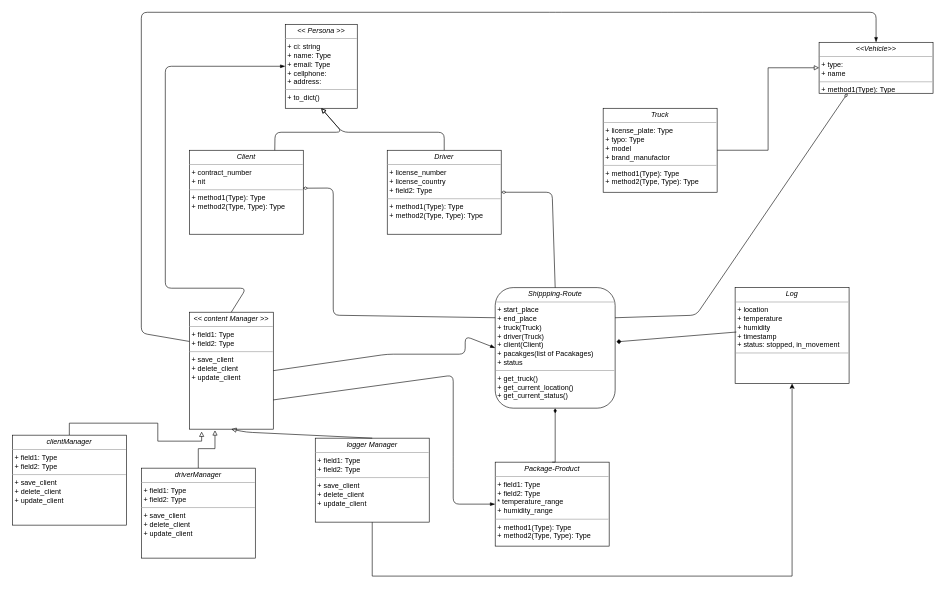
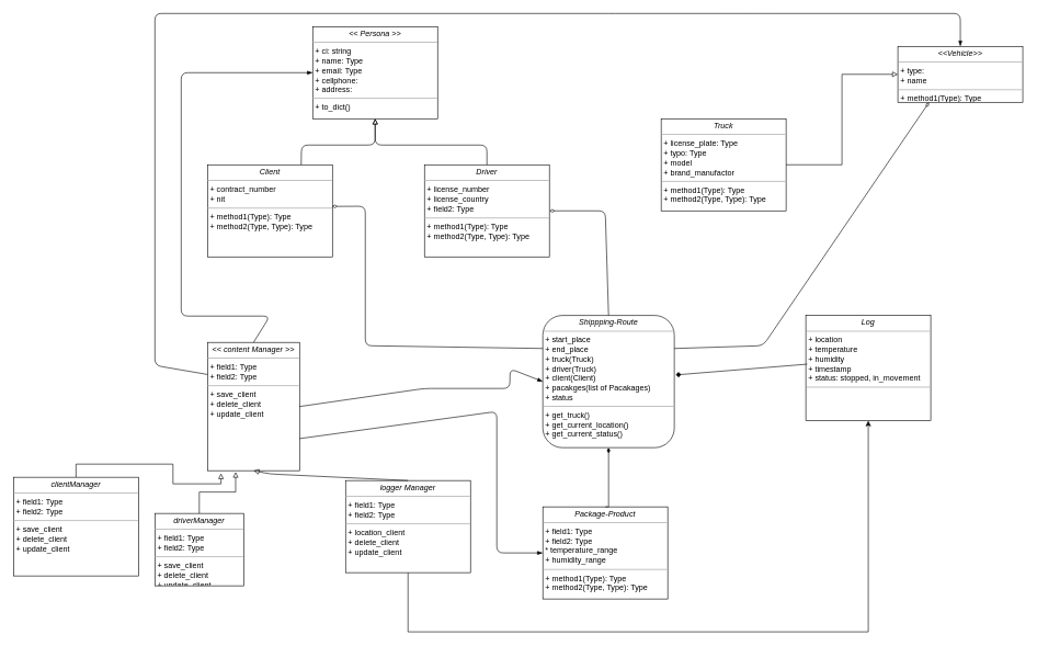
- <mxCell id="13" value="&lt;p style=&quot;margin: 0px ; margin-top: 4px ; text-align: center&quot;&gt;&lt;i&gt;&amp;lt;&amp;lt; Persona &amp;gt;&amp;gt;&lt;/i&gt;&lt;/p&gt;&lt;hr size=&quot;1&quot;&gt;&lt;p style=&quot;margin: 0px ; margin-left: 4px&quot;&gt;+ ci: string&lt;/p&gt;&lt;p style=&quot;margin: 0px ; margin-left: 4px&quot;&gt;+ name: Type&lt;br&gt;+ email: Type&lt;/p&gt;&lt;p style=&quot;margin: 0px ; margin-left: 4px&quot;&gt;+ cellphone:&lt;/p&gt;&lt;p style=&quot;margin: 0px ; margin-left: 4px&quot;&gt;+ address:&lt;/p&gt;&lt;hr size=&quot;1&quot;&gt;&lt;p style=&quot;margin: 0px ; margin-left: 4px&quot;&gt;+ to_dict()&lt;/p&gt;" style="verticalAlign=top;align=left;overflow=fill;fontSize=12;fontFamily=Helvetica;html=1;rounded=0;shadow=0;comic=0;labelBackgroundColor=none;strokeWidth=1" parent="1" vertex="1"><mxGeometry x="475" y="40" width="120" height="140" as="geometry" /></mxCell>
+ <mxCell id="13" value="&lt;p style=&quot;margin: 0px ; margin-top: 4px ; text-align: center&quot;&gt;&lt;i&gt;&amp;lt;&amp;lt; Persona &amp;gt;&amp;gt;&lt;/i&gt;&lt;/p&gt;&lt;hr size=&quot;1&quot;&gt;&lt;p style=&quot;margin: 0px ; margin-left: 4px&quot;&gt;+ ci: string&lt;/p&gt;&lt;p style=&quot;margin: 0px ; margin-left: 4px&quot;&gt;+ name: Type&lt;br&gt;+ email: Type&lt;/p&gt;&lt;p style=&quot;margin: 0px ; margin-left: 4px&quot;&gt;+ cellphone:&lt;/p&gt;&lt;p style=&quot;margin: 0px ; margin-left: 4px&quot;&gt;+ address:&lt;/p&gt;&lt;hr size=&quot;1&quot;&gt;&lt;p style=&quot;margin: 0px ; margin-left: 4px&quot;&gt;+ to_dict()&lt;/p&gt;" style="verticalAlign=top;align=left;overflow=fill;fontSize=12;fontFamily=Helvetica;html=1;rounded=0;shadow=0;comic=0;labelBackgroundColor=none;strokeWidth=1" parent="1" vertex="1"><mxGeometry x="475" y="40" width="190" height="140" as="geometry" /></mxCell>
- <mxCell id="11" value="&lt;p style=&quot;margin: 0px ; margin-top: 4px ; text-align: center&quot;&gt;&lt;i&gt;logger Manager&lt;/i&gt;&lt;/p&gt;&lt;hr size=&quot;1&quot;&gt;&lt;p style=&quot;margin: 0px ; margin-left: 4px&quot;&gt;+ field1: Type&lt;br&gt;+ field2: Type&lt;/p&gt;&lt;hr size=&quot;1&quot;&gt;&lt;p style=&quot;margin: 0px ; margin-left: 4px&quot;&gt;+ save_client&lt;br&gt;+ delete_client&lt;/p&gt;&lt;p style=&quot;margin: 0px ; margin-left: 4px&quot;&gt;+ update_client&lt;/p&gt;" style="verticalAlign=top;align=left;overflow=fill;fontSize=12;fontFamily=Helvetica;html=1;rounded=0;shadow=0;comic=0;labelBackgroundColor=none;strokeWidth=1" parent="1" vertex="1"><mxGeometry x="525" y="730" width="190" height="140" as="geometry" /></mxCell>
+ <mxCell id="11" value="&lt;p style=&quot;margin: 0px ; margin-top: 4px ; text-align: center&quot;&gt;&lt;i&gt;logger Manager&lt;/i&gt;&lt;/p&gt;&lt;hr size=&quot;1&quot;&gt;&lt;p style=&quot;margin: 0px ; margin-left: 4px&quot;&gt;+ field1: Type&lt;br&gt;+ field2: Type&lt;/p&gt;&lt;hr size=&quot;1&quot;&gt;&lt;p style=&quot;margin: 0px ; margin-left: 4px&quot;&gt;+ location_client&lt;br&gt;+ delete_client&lt;/p&gt;&lt;p style=&quot;margin: 0px ; margin-left: 4px&quot;&gt;+ update_client&lt;/p&gt;" style="verticalAlign=top;align=left;overflow=fill;fontSize=12;fontFamily=Helvetica;html=1;rounded=0;shadow=0;comic=0;labelBackgroundColor=none;strokeWidth=1" parent="1" vertex="1"><mxGeometry x="525" y="730" width="190" height="140" as="geometry" /></mxCell>
- <mxCell id="29" value="&lt;p style=&quot;margin: 0px ; margin-top: 4px ; text-align: center&quot;&gt;&lt;i&gt;driverManager&lt;/i&gt;&lt;/p&gt;&lt;hr size=&quot;1&quot;&gt;&lt;p style=&quot;margin: 0px ; margin-left: 4px&quot;&gt;+ field1: Type&lt;br&gt;+ field2: Type&lt;/p&gt;&lt;hr size=&quot;1&quot;&gt;&lt;p style=&quot;margin: 0px ; margin-left: 4px&quot;&gt;+ save_client&lt;br&gt;+ delete_client&lt;/p&gt;&lt;p style=&quot;margin: 0px ; margin-left: 4px&quot;&gt;+ update_client&lt;/p&gt;" style="verticalAlign=top;align=left;overflow=fill;fontSize=12;fontFamily=Helvetica;html=1;rounded=0;shadow=0;comic=0;labelBackgroundColor=none;strokeWidth=1" parent="1" vertex="1"><mxGeometry x="235" y="780" width="190" height="150" as="geometry" /></mxCell>
+ <mxCell id="29" value="&lt;p style=&quot;margin: 0px ; margin-top: 4px ; text-align: center&quot;&gt;&lt;i&gt;driverManager&lt;/i&gt;&lt;/p&gt;&lt;hr size=&quot;1&quot;&gt;&lt;p style=&quot;margin: 0px ; margin-left: 4px&quot;&gt;+ field1: Type&lt;br&gt;+ field2: Type&lt;/p&gt;&lt;hr size=&quot;1&quot;&gt;&lt;p style=&quot;margin: 0px ; margin-left: 4px&quot;&gt;+ save_client&lt;br&gt;+ delete_client&lt;/p&gt;&lt;p style=&quot;margin: 0px ; margin-left: 4px&quot;&gt;+ update_client&lt;/p&gt;" style="verticalAlign=top;align=left;overflow=fill;fontSize=12;fontFamily=Helvetica;html=1;rounded=0;shadow=0;comic=0;labelBackgroundColor=none;strokeWidth=1" parent="1" vertex="1"><mxGeometry x="235" y="780" width="135" height="110" as="geometry" /></mxCell>
